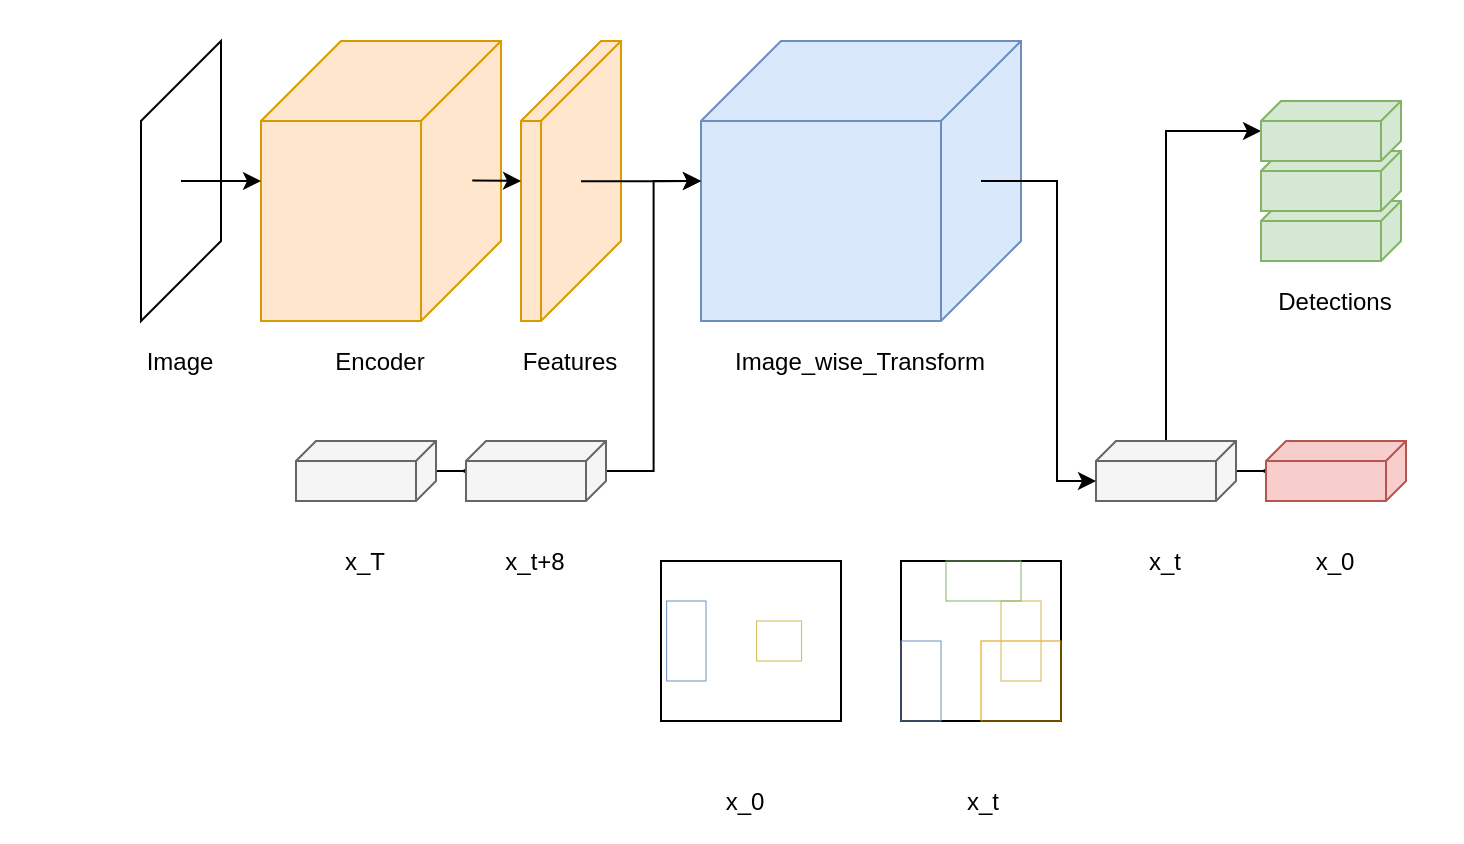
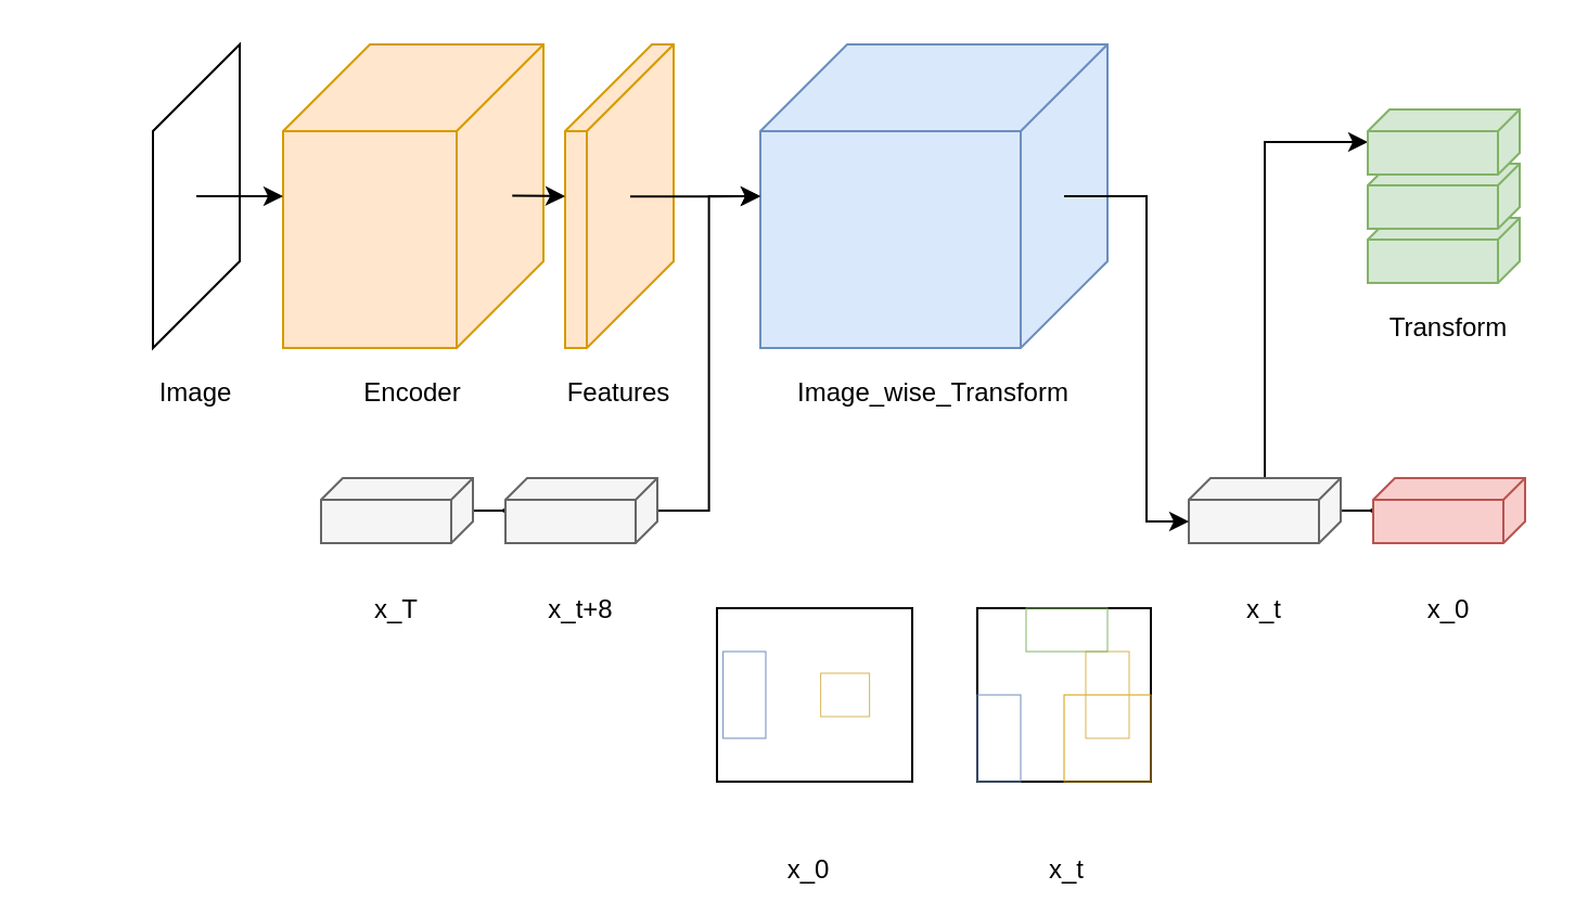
- <mxCell id="41" value="Detections" style="text;html=1;strokeColor=none;fillColor=none;align=center;verticalAlign=middle;whiteSpace=wrap;rounded=0;" parent="1" vertex="1"><mxGeometry x="625" y="150" width="85" as="geometry" /></mxCell>
+ <mxCell id="41" value="Transform" style="text;html=1;strokeColor=none;fillColor=none;align=center;verticalAlign=middle;whiteSpace=wrap;rounded=0;" parent="1" vertex="1"><mxGeometry x="625" y="150" width="85" as="geometry" /></mxCell>
